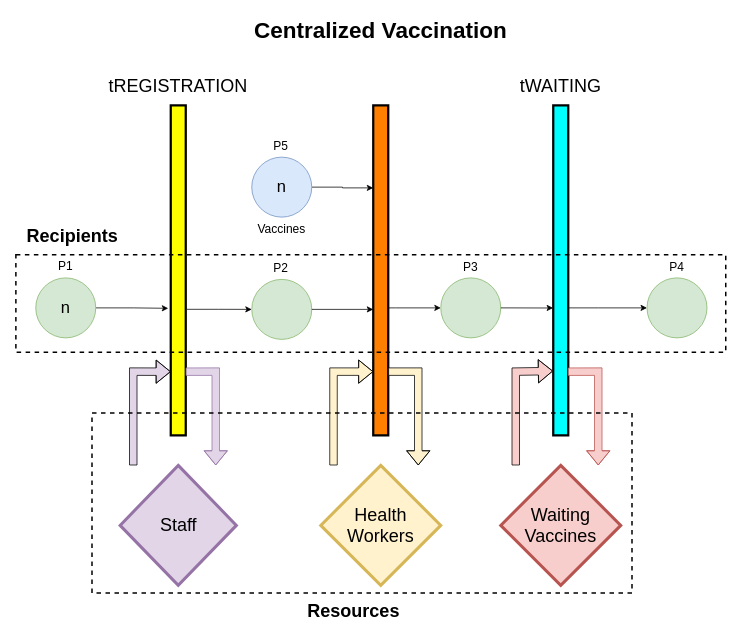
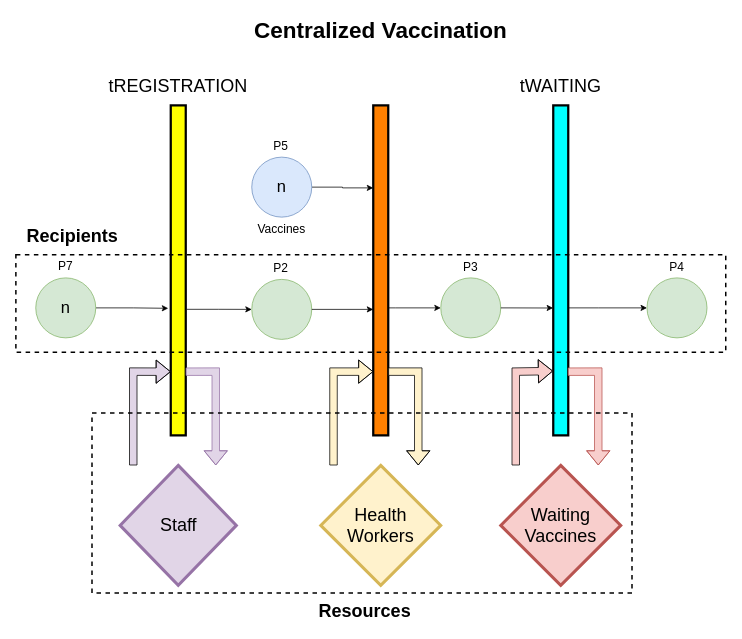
- <mxCell id="15" value="P1" style="text;html=1;strokeColor=none;fillColor=none;align=center;verticalAlign=middle;whiteSpace=wrap;rounded=0;labelBorderColor=none;fontSize=16;" parent="1" vertex="1"><mxGeometry x="72" y="339" width="30" height="30" as="geometry" /></mxCell>
+ <mxCell id="15" value="P7" style="text;html=1;strokeColor=none;fillColor=none;align=center;verticalAlign=middle;whiteSpace=wrap;rounded=0;labelBorderColor=none;fontSize=16;" parent="1" vertex="1"><mxGeometry x="72" y="339" width="30" height="30" as="geometry" /></mxCell>
- <mxCell id="32" value="&lt;font style=&quot;font-size: 24px&quot;&gt;Resources&lt;/font&gt;" style="text;html=1;strokeColor=none;fillColor=none;align=center;verticalAlign=middle;whiteSpace=wrap;rounded=0;dashed=1;fontStyle=1" parent="1" vertex="1"><mxGeometry x="400" y="800" width="142" height="30" as="geometry" /></mxCell>
+ <mxCell id="32" value="&lt;font style=&quot;font-size: 24px&quot;&gt;Resources&lt;/font&gt;" style="text;html=1;strokeColor=none;fillColor=none;align=center;verticalAlign=middle;whiteSpace=wrap;rounded=0;dashed=1;fontStyle=1" parent="1" vertex="1"><mxGeometry x="415" y="800" width="142" height="30" as="geometry" /></mxCell>
